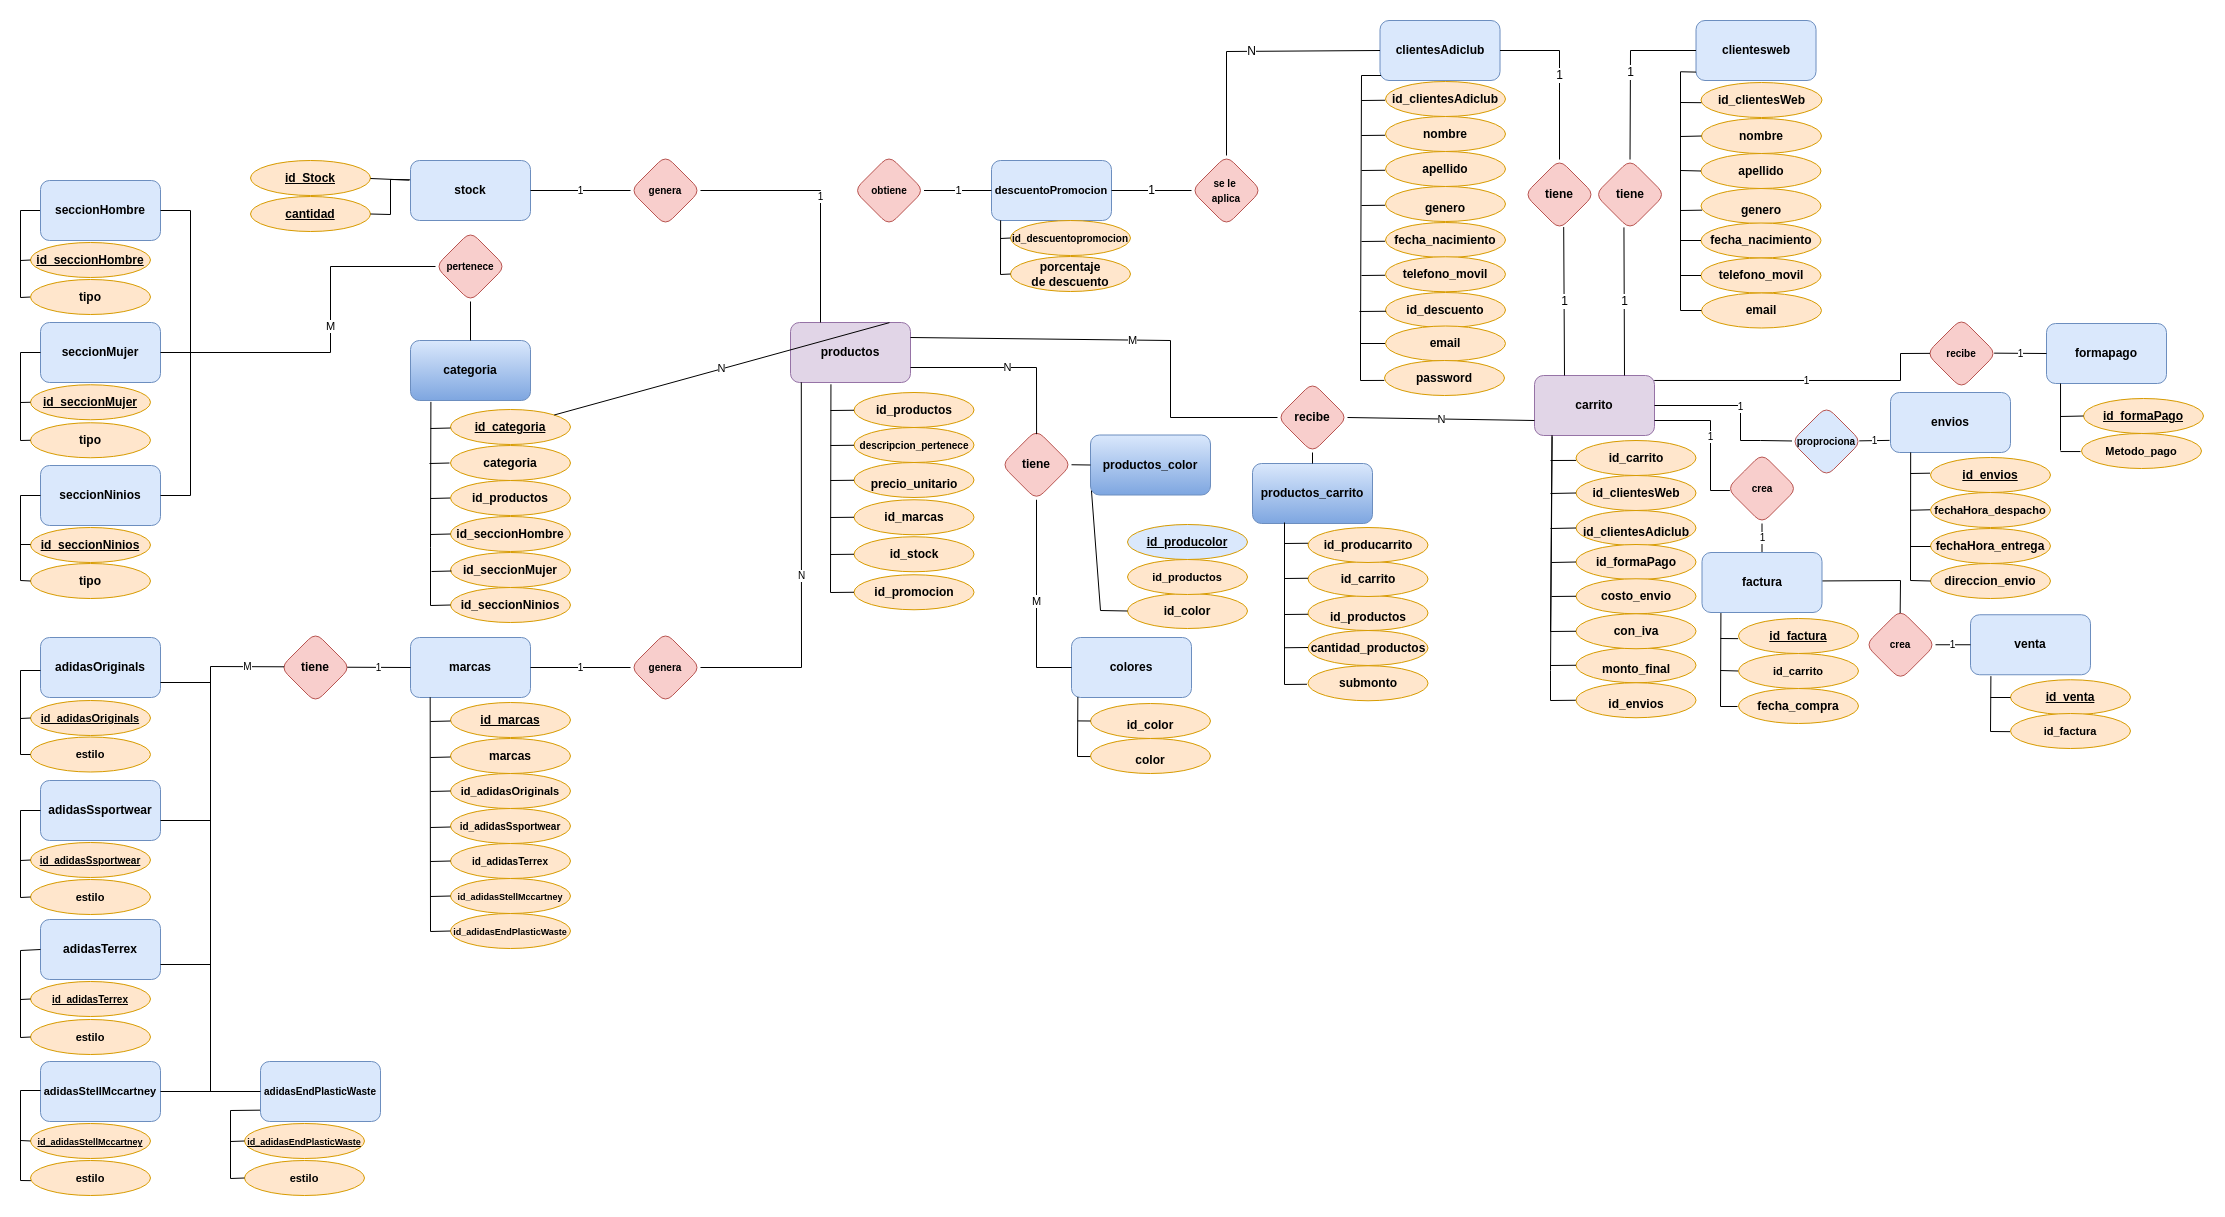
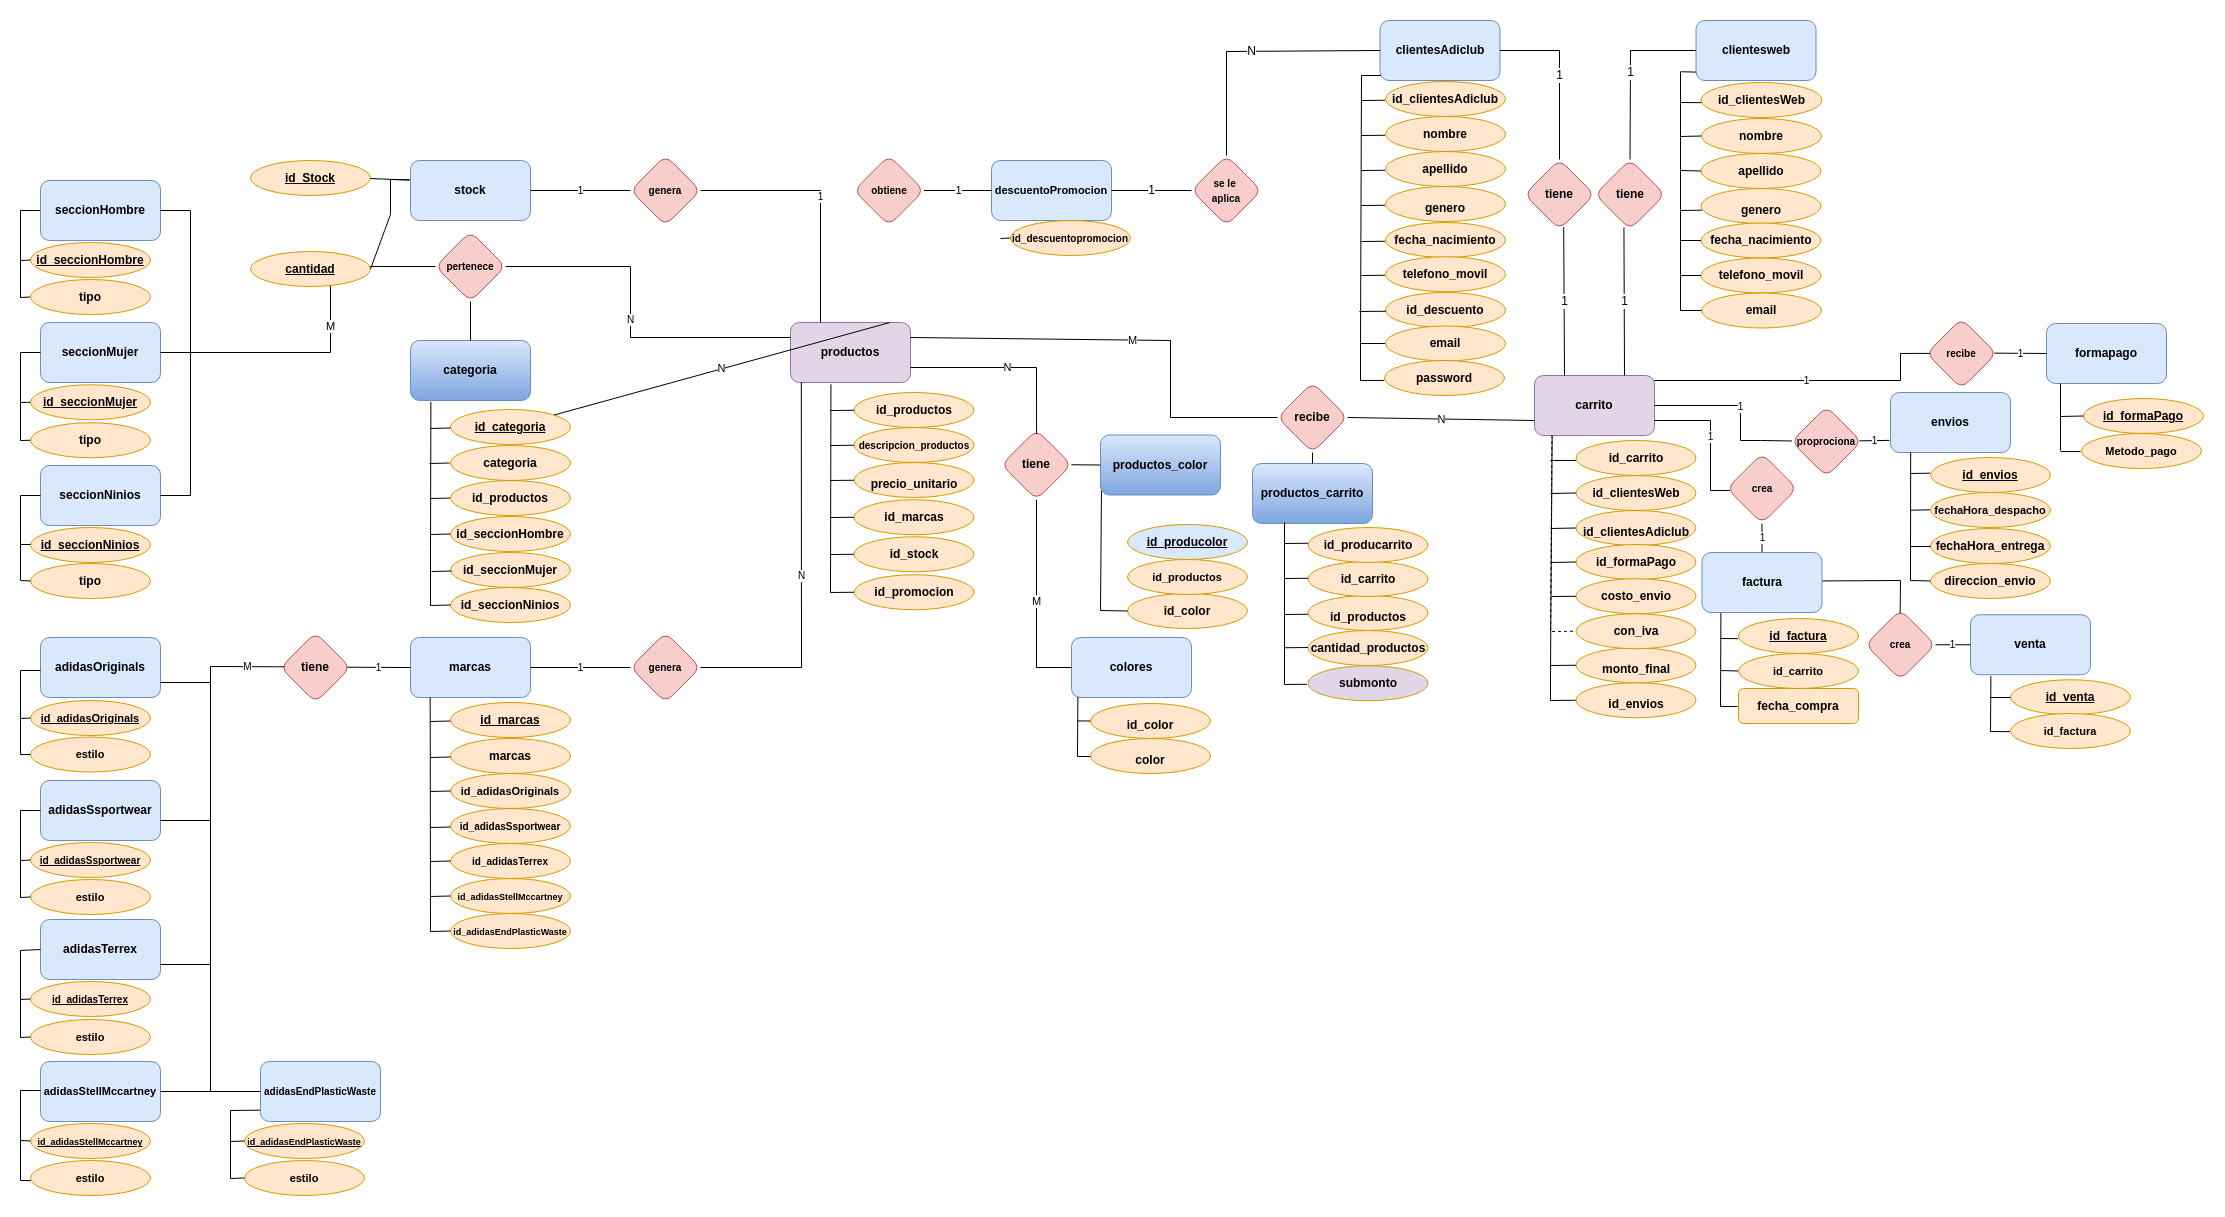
- <mxCell id="100" value="cantidad" style="ellipse;whiteSpace=wrap;html=1;fontSize=12;fillColor=#ffe6cc;strokeColor=#d79b00;fontStyle=5;rounded=1;spacing=0;" parent="1" vertex="1"><mxGeometry x="250" y="196" width="120" height="35" as="geometry" /></mxCell>
+ <mxCell id="100" value="cantidad" style="ellipse;whiteSpace=wrap;html=1;fontSize=12;fillColor=#ffe6cc;strokeColor=#d79b00;fontStyle=5;rounded=1;spacing=0;" parent="1" vertex="1"><mxGeometry x="250" y="251" width="120" height="35" as="geometry" /></mxCell>
- <mxCell id="112" value="" style="endArrow=none;html=1;rounded=0;fontSize=11;entryX=0;entryY=0.5;entryDx=0;entryDy=0;exitX=0.076;exitY=0.997;exitDx=0;exitDy=0;exitPerimeter=0;" parent="1" source="106" target="111" edge="1"><mxGeometry width="50" height="50" relative="1" as="geometry"><mxPoint x="890" y="220" as="sourcePoint" /><mxPoint x="940" y="170" as="targetPoint" /><Array as="points"><mxPoint x="1000" y="274" /></Array></mxGeometry></mxCell>
- <mxCell id="111" value="&lt;font style=&quot;font-size: 12px;&quot;&gt;&lt;b&gt;porcentaje&lt;br&gt;de descuento&lt;br&gt;&lt;/b&gt;&lt;/font&gt;" style="ellipse;whiteSpace=wrap;html=1;fontSize=10;rounded=1;fillColor=#ffe6cc;strokeColor=#d79b00;" parent="1" vertex="1"><mxGeometry x="1010" y="256" width="120" height="35" as="geometry" /></mxCell>
+ <mxCell id="89" value="N" style="endArrow=none;html=1;rounded=0;fontSize=10;exitX=1;exitY=0.5;exitDx=0;exitDy=0;entryX=0;entryY=0.25;entryDx=0;entryDy=0;" parent="1" source="58" target="3" edge="1"><mxGeometry width="50" height="50" relative="1" as="geometry"><mxPoint x="660" y="580" as="sourcePoint" /><mxPoint x="530" y="357" as="targetPoint" /><Array as="points"><mxPoint x="630" y="266" /><mxPoint x="630" y="337" /></Array></mxGeometry></mxCell>
- <mxCell id="196" value="&lt;b&gt;&lt;font style=&quot;font-size: 10px;&quot;&gt;proprociona&lt;/font&gt;&lt;/b&gt;" style="rhombus;whiteSpace=wrap;html=1;fillColor=#dae8fc;strokeColor=#b85450;rounded=1;" parent="1" vertex="1"><mxGeometry x="1791" y="406" width="70" height="70" as="geometry" /></mxCell>
+ <mxCell id="196" value="&lt;b&gt;&lt;font style=&quot;font-size: 10px;&quot;&gt;proprociona&lt;/font&gt;&lt;/b&gt;" style="rhombus;whiteSpace=wrap;html=1;fillColor=#f8cecc;strokeColor=#b85450;rounded=1;" parent="1" vertex="1"><mxGeometry x="1791" y="406" width="70" height="70" as="geometry" /></mxCell>
- <mxCell id="9" value="&lt;font size=&quot;1&quot; style=&quot;&quot;&gt;&lt;b style=&quot;&quot;&gt;descripcion_pertenece&lt;/b&gt;&lt;/font&gt;" style="ellipse;whiteSpace=wrap;html=1;rounded=1;fillColor=#ffe6cc;strokeColor=#d79b00;" parent="1" vertex="1"><mxGeometry x="853.53" y="427" width="120" height="35" as="geometry" /></mxCell>
+ <mxCell id="9" value="&lt;font size=&quot;1&quot; style=&quot;&quot;&gt;&lt;b style=&quot;&quot;&gt;descripcion_productos&lt;/b&gt;&lt;/font&gt;" style="ellipse;whiteSpace=wrap;html=1;rounded=1;fillColor=#ffe6cc;strokeColor=#d79b00;" parent="1" vertex="1"><mxGeometry x="853.53" y="427" width="120" height="35" as="geometry" /></mxCell>
- <mxCell id="223" value="&lt;b&gt;productos_color&lt;/b&gt;" style="rounded=1;whiteSpace=wrap;html=1;fillColor=#dae8fc;strokeColor=#6c8ebf;gradientColor=#7ea6e0;" parent="1" vertex="1"><mxGeometry x="1090" y="434.5" width="120" height="60" as="geometry" /></mxCell>
+ <mxCell id="223" value="&lt;b&gt;productos_color&lt;/b&gt;" style="rounded=1;whiteSpace=wrap;html=1;fillColor=#dae8fc;strokeColor=#6c8ebf;gradientColor=#7ea6e0;" parent="1" vertex="1"><mxGeometry x="1100" y="434.5" width="120" height="60" as="geometry" /></mxCell>
- <mxCell id="240" value="" style="endArrow=none;html=1;rounded=0;entryX=0;entryY=0.5;entryDx=0;entryDy=0;exitX=0.146;exitY=0.993;exitDx=0;exitDy=0;exitPerimeter=0;" parent="1" source="122" target="131" edge="1"><mxGeometry width="50" height="50" relative="1" as="geometry"><mxPoint x="1550" y="420" as="sourcePoint" /><mxPoint x="1430" y="500" as="targetPoint" /><Array as="points"><mxPoint x="1550" y="631" /></Array></mxGeometry></mxCell>
+ <mxCell id="240" value="" style="endArrow=none;html=1;rounded=0;entryX=0;entryY=0.5;entryDx=0;entryDy=0;exitX=0.146;exitY=0.993;exitDx=0;exitDy=0;exitPerimeter=0;dashed=1;" parent="1" source="122" target="131" edge="1"><mxGeometry width="50" height="50" relative="1" as="geometry"><mxPoint x="1550" y="420" as="sourcePoint" /><mxPoint x="1430" y="500" as="targetPoint" /><Array as="points"><mxPoint x="1550" y="631" /></Array></mxGeometry></mxCell>
- <mxCell id="145" value="&lt;b&gt;&lt;font style=&quot;font-size: 12px;&quot;&gt;submonto&lt;/font&gt;&lt;/b&gt;" style="ellipse;whiteSpace=wrap;html=1;fontSize=8;rounded=1;fillColor=#ffe6cc;strokeColor=#d79b00;" parent="1" vertex="1"><mxGeometry x="1307.53" y="665.25" width="120" height="35" as="geometry" /></mxCell>
+ <mxCell id="145" value="&lt;b&gt;&lt;font style=&quot;font-size: 12px;&quot;&gt;submonto&lt;/font&gt;&lt;/b&gt;" style="ellipse;whiteSpace=wrap;html=1;fontSize=8;rounded=1;fillColor=#e1d5e7;strokeColor=#d79b00;" parent="1" vertex="1"><mxGeometry x="1307.53" y="665.25" width="120" height="35" as="geometry" /></mxCell>
- <mxCell id="207" value="&lt;font style=&quot;font-size: 12px;&quot;&gt;&lt;span style=&quot;font-size: 12px;&quot;&gt;fecha_compra&lt;/span&gt;&lt;/font&gt;" style="ellipse;whiteSpace=wrap;html=1;fontSize=12;rounded=1;fontStyle=1;fillColor=#ffe6cc;strokeColor=#d79b00;" parent="1" vertex="1"><mxGeometry x="1738" y="688" width="120" height="35" as="geometry" /></mxCell>
+ <mxCell id="207" value="&lt;font style=&quot;font-size: 12px;&quot;&gt;&lt;span style=&quot;font-size: 12px;&quot;&gt;fecha_compra&lt;/span&gt;&lt;/font&gt;" style="whiteSpace=wrap;html=1;fontSize=12;fontStyle=1;fillColor=#ffe6cc;strokeColor=#d79b00;rounded=1;" parent="1" vertex="1"><mxGeometry x="1738" y="688" width="120" height="35" as="geometry" /></mxCell>
